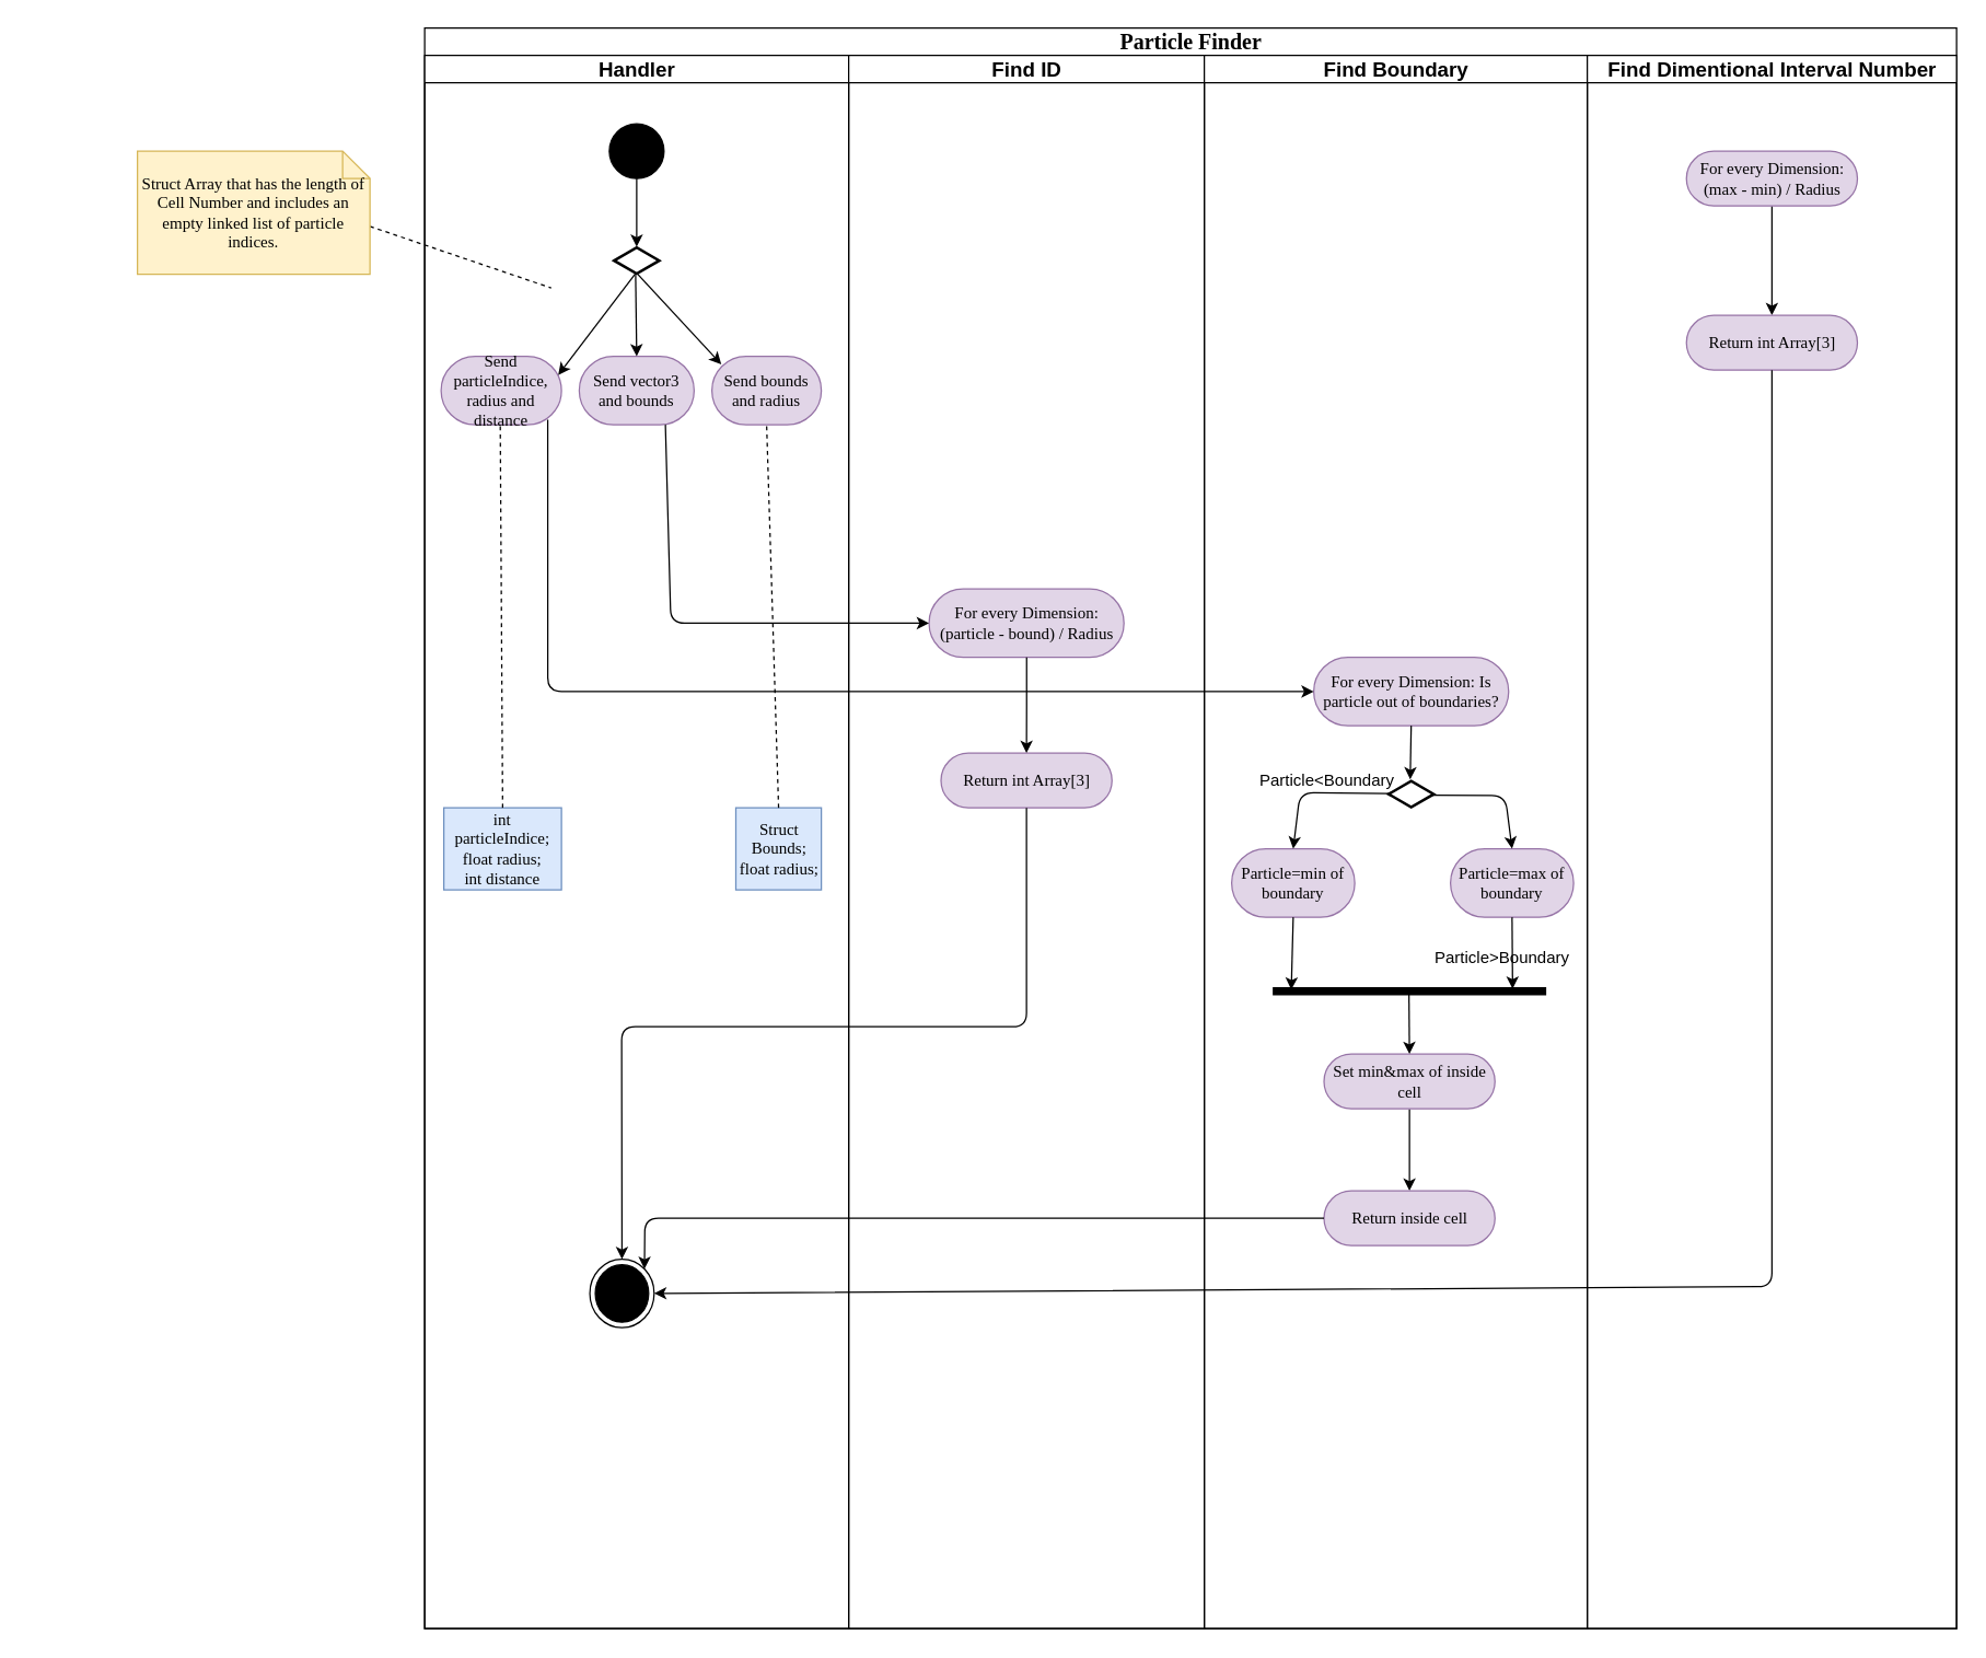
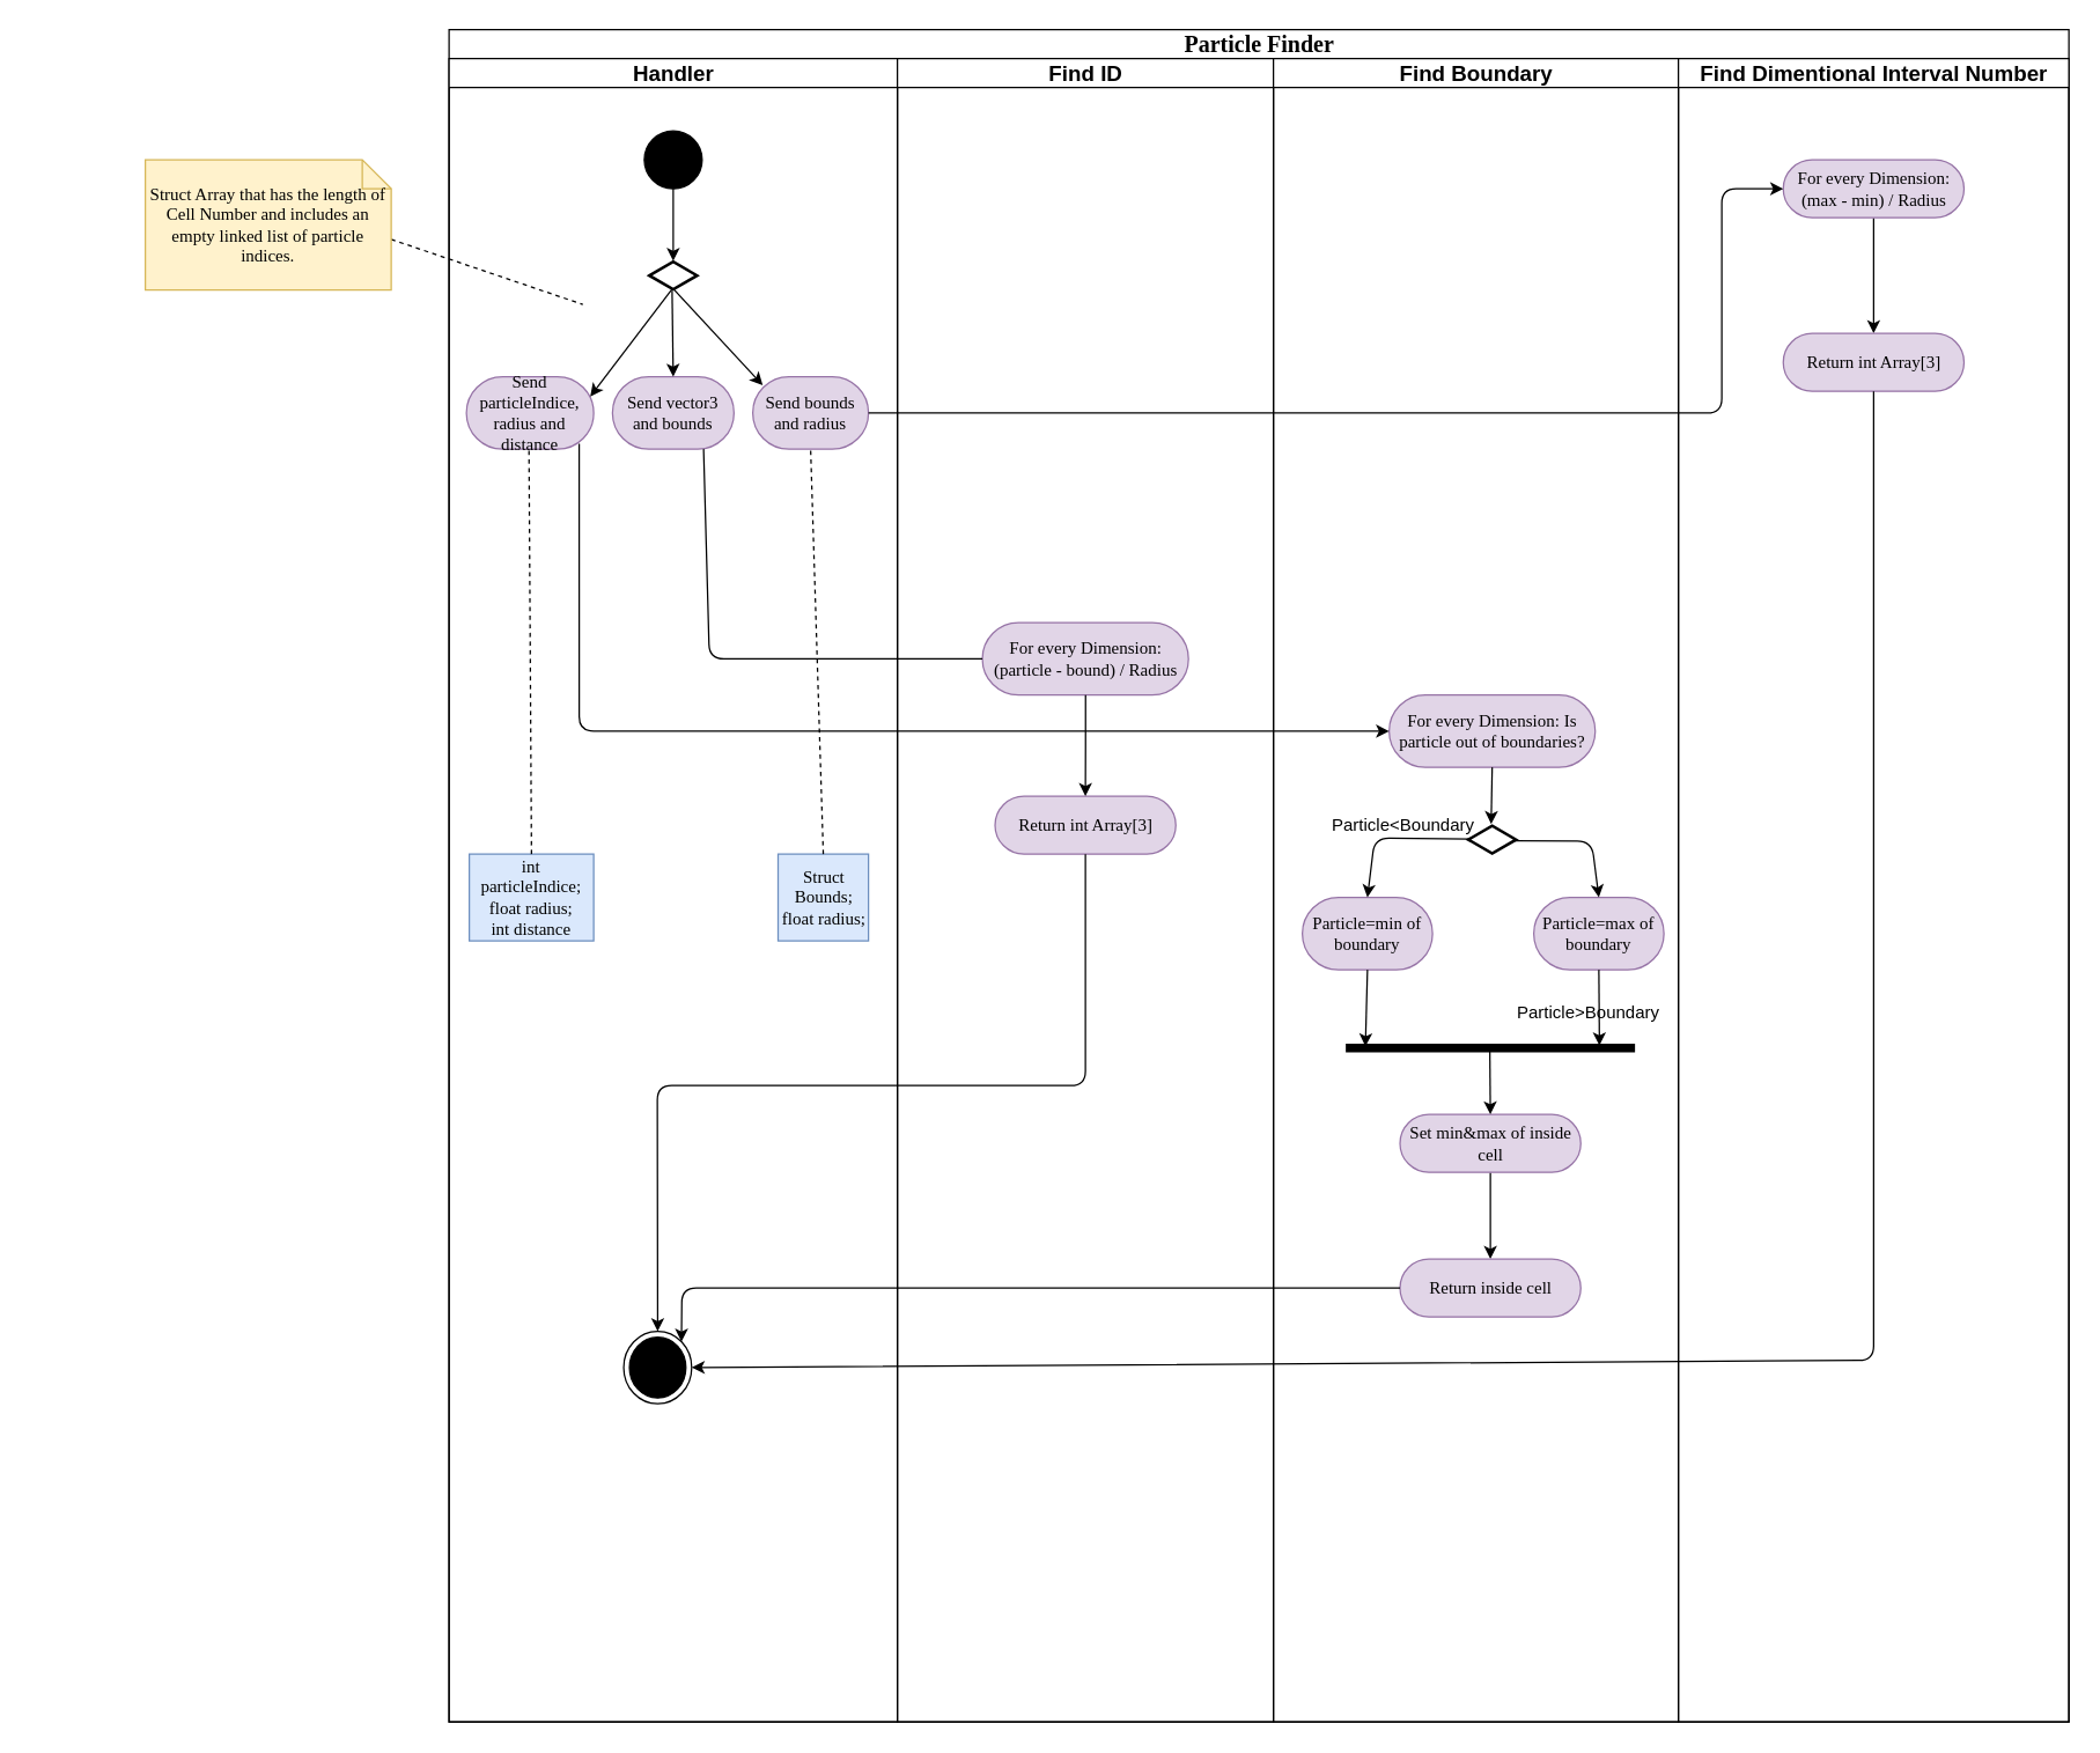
+ <mxCell id="44" value="" style="endArrow=classic;html=1;exitX=1;exitY=0.5;exitDx=0;exitDy=0;entryX=0;entryY=0.5;entryDx=0;entryDy=0;" edge="1" parent="2" source="11" target="42"><mxGeometry width="50" height="50" relative="1" as="geometry"><mxPoint x="164.901" y="189.04" as="sourcePoint" /><mxPoint x="901.143" y="265" as="targetPoint" /><Array as="points"><mxPoint x="880" y="265" /><mxPoint x="880" y="110" /></Array></mxGeometry></mxCell>
- <mxCell id="45" value="" style="endArrow=classic;html=1;entryX=0;entryY=0.5;entryDx=0;entryDy=0;exitX=0.75;exitY=1;exitDx=0;exitDy=0;" edge="1" parent="2" source="5" target="20"><mxGeometry width="50" height="50" relative="1" as="geometry"><mxPoint x="164.901" y="189.04" as="sourcePoint" /><mxPoint x="226.88" y="255.85" as="targetPoint" /><Array as="points"><mxPoint x="180" y="435" /></Array></mxGeometry></mxCell>
+ <mxCell id="45" value="" style="endArrow=none;html=1;entryX=0;entryY=0.5;entryDx=0;entryDy=0;exitX=0.75;exitY=1;exitDx=0;exitDy=0;" edge="1" parent="2" source="5" target="20"><mxGeometry width="50" height="50" relative="1" as="geometry"><mxPoint x="164.901" y="189.04" as="sourcePoint" /><mxPoint x="226.88" y="255.85" as="targetPoint" /><Array as="points"><mxPoint x="180" y="435" /></Array></mxGeometry></mxCell>
